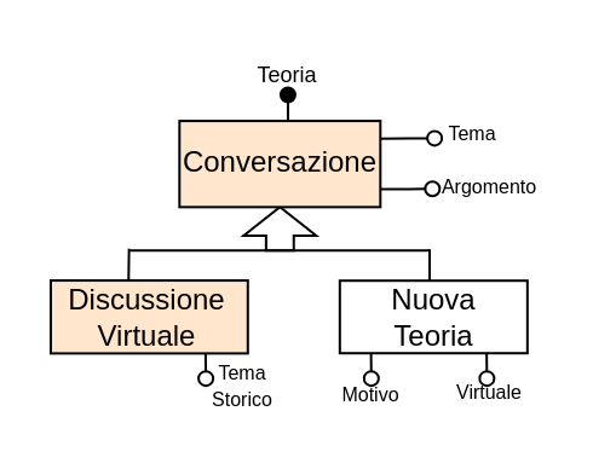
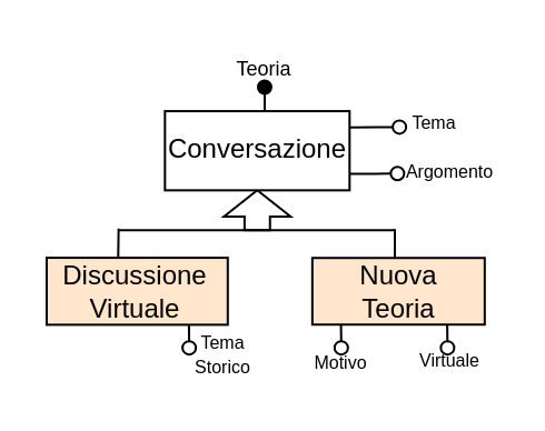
- <mxCell id="21" value="Conversazione" style="whiteSpace=wrap;html=1;align=center;fillColor=#ffe6cc;" vertex="1" parent="1"><mxGeometry x="73.66" y="49.54" width="83" height="35.63" as="geometry" /></mxCell>
+ <mxCell id="21" value="Conversazione" style="whiteSpace=wrap;html=1;align=center;" vertex="1" parent="1"><mxGeometry x="73.66" y="49.54" width="83" height="35.63" as="geometry" /></mxCell>
- <mxCell id="12" value="Nuova&lt;div&gt;Teoria&lt;/div&gt;" style="whiteSpace=wrap;html=1;align=center;" vertex="1" parent="1"><mxGeometry x="139.91" y="115.61" width="77.5" height="30" as="geometry" /></mxCell>
+ <mxCell id="12" value="Nuova&lt;div&gt;Teoria&lt;/div&gt;" style="whiteSpace=wrap;html=1;align=center;fillColor=#ffe6cc;" vertex="1" parent="1"><mxGeometry x="139.91" y="115.61" width="77.5" height="30" as="geometry" /></mxCell>
